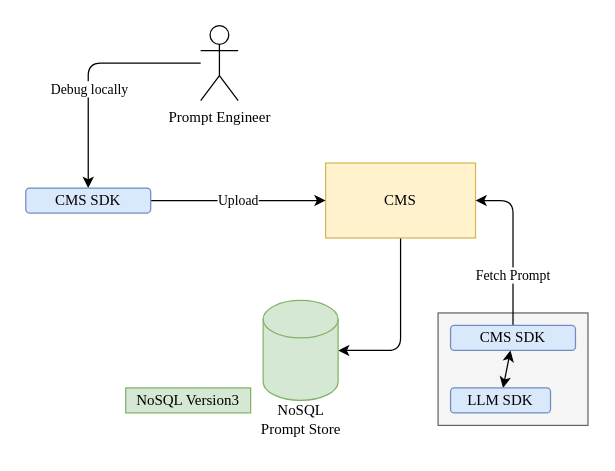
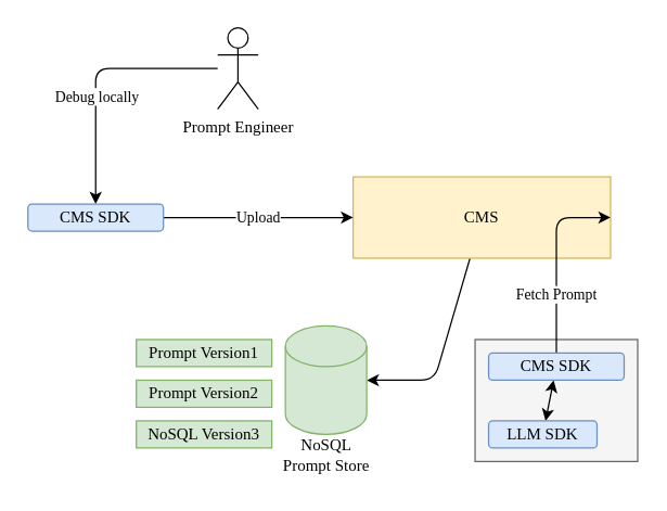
- <mxCell id="4" value="CMS" style="whiteSpace=wrap;html=1;fontFamily=Comic Sans MS;fillColor=#fff2cc;strokeColor=#d6b656;" vertex="1" parent="1"><mxGeometry x="260" y="130" width="120" height="60" as="geometry" /></mxCell>
+ <mxCell id="4" value="CMS" style="whiteSpace=wrap;html=1;fontFamily=Comic Sans MS;fillColor=#fff2cc;strokeColor=#d6b656;" vertex="1" parent="1"><mxGeometry x="260" y="130" width="190" height="60" as="geometry" /></mxCell>
+ <mxCell id="13" value="Prompt Version1" style="rounded=0;whiteSpace=wrap;html=1;fontFamily=Comic Sans MS;fillColor=#d5e8d4;strokeColor=#82b366;" vertex="1" parent="1"><mxGeometry x="100" y="250" width="100" height="20" as="geometry" /></mxCell>
+ <mxCell id="14" value="Prompt Version2" style="rounded=0;whiteSpace=wrap;html=1;fontFamily=Comic Sans MS;fillColor=#d5e8d4;strokeColor=#82b366;" vertex="1" parent="1"><mxGeometry x="100" y="280" width="100" height="20" as="geometry" /></mxCell>
